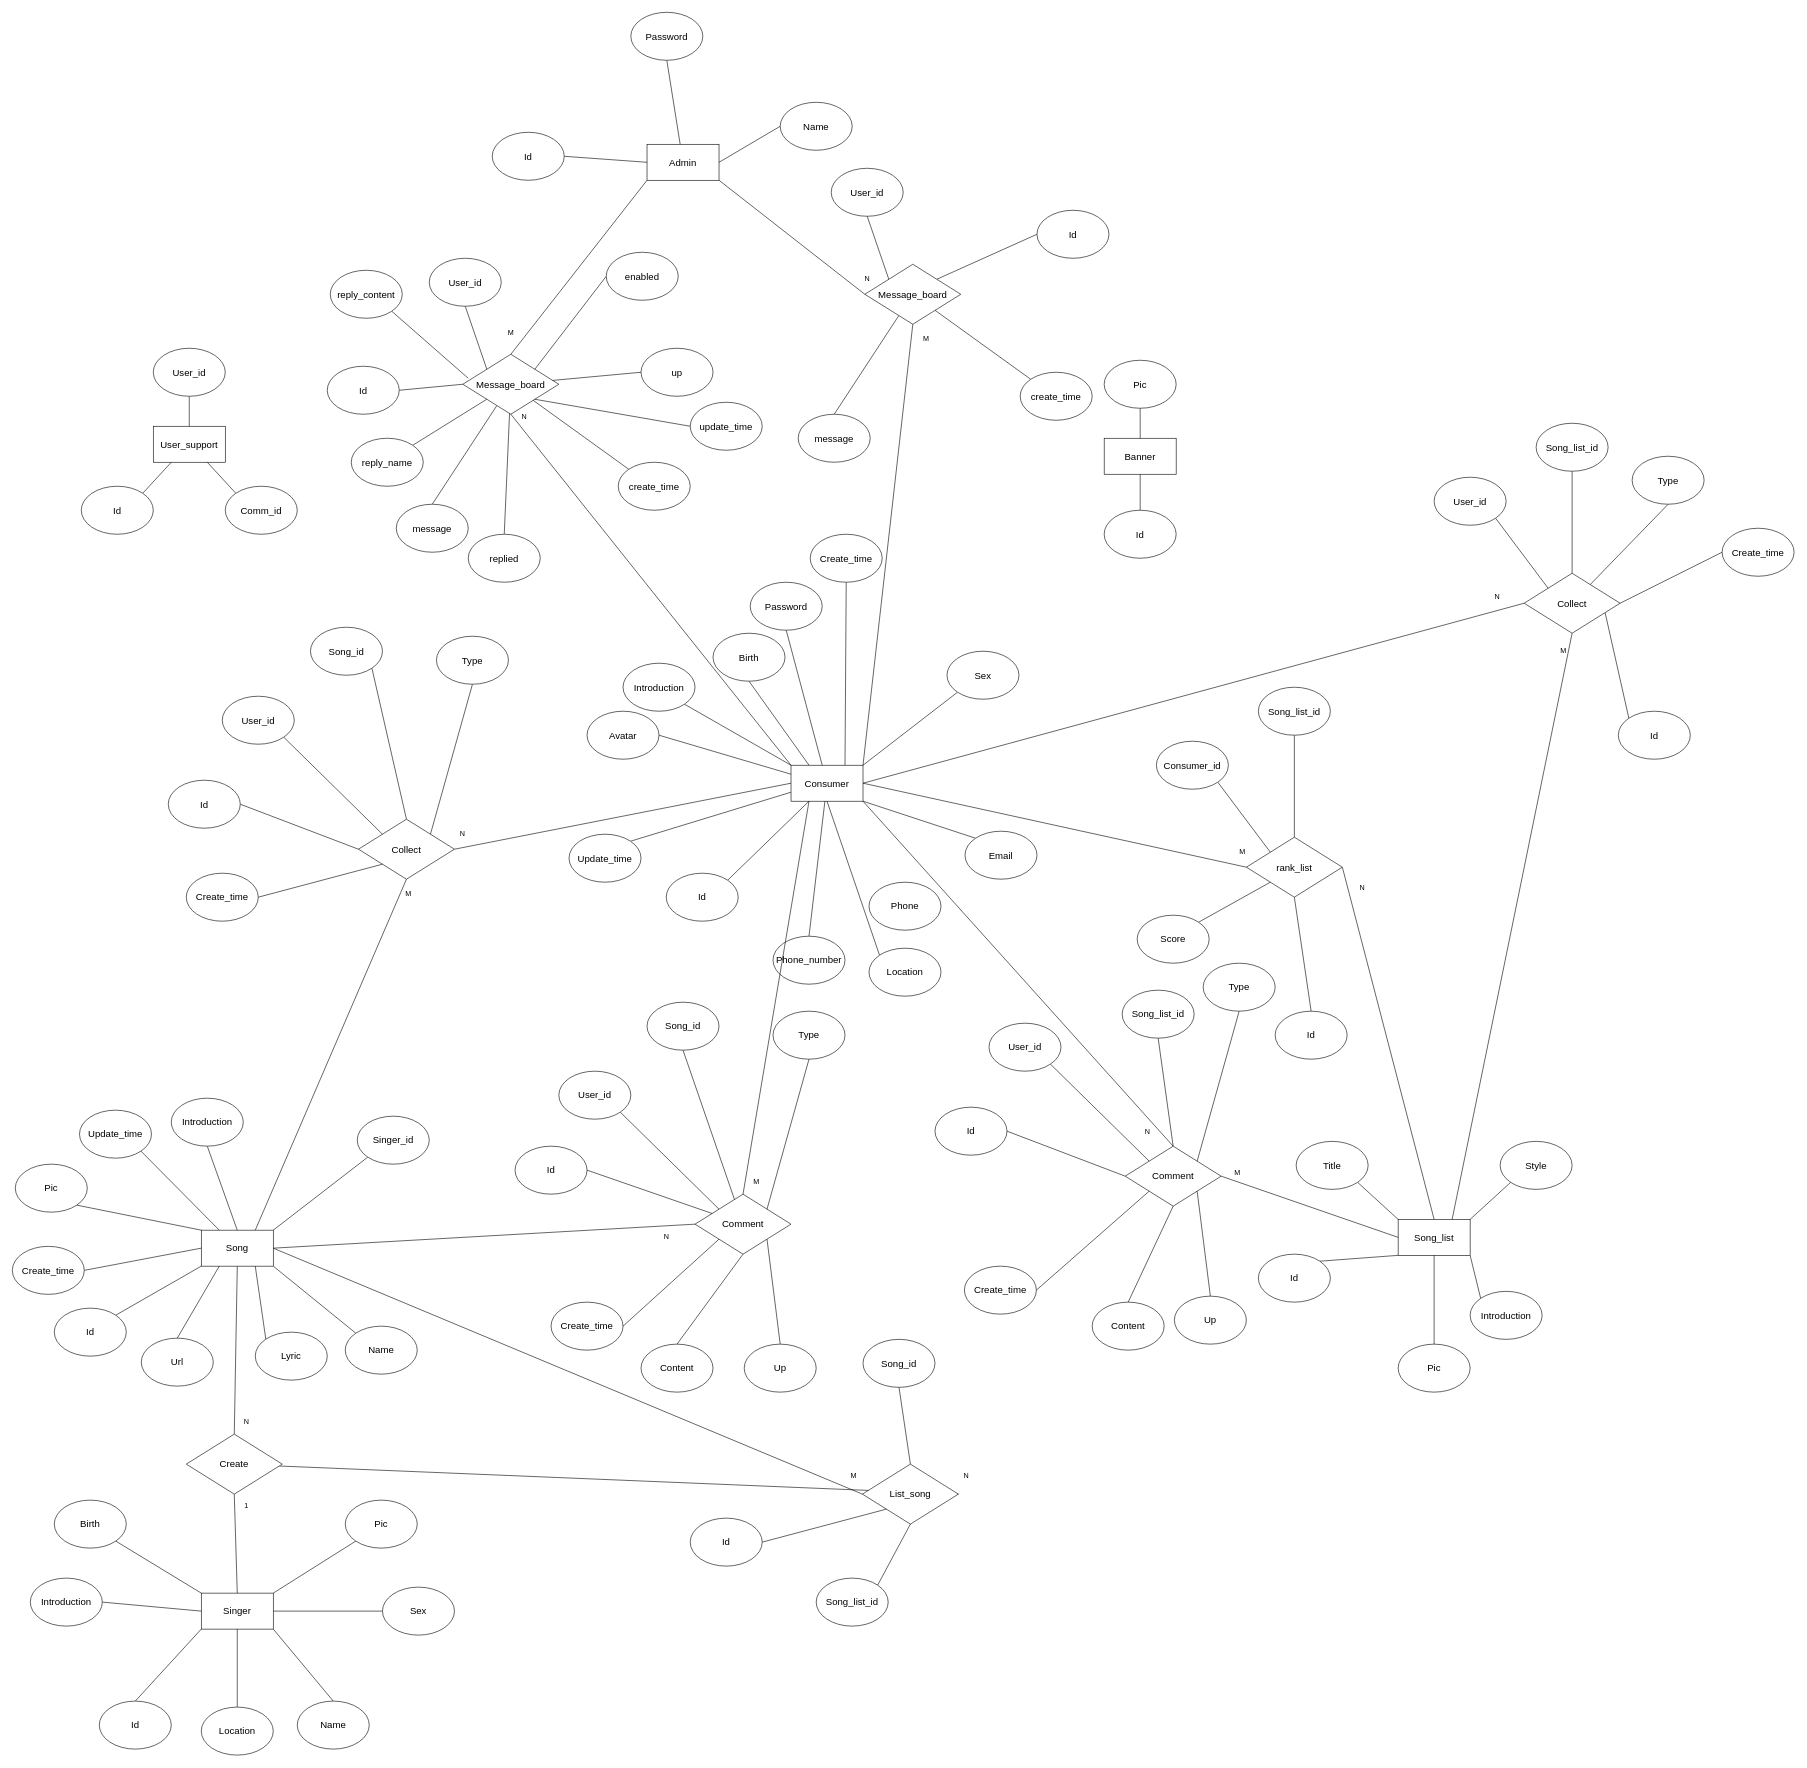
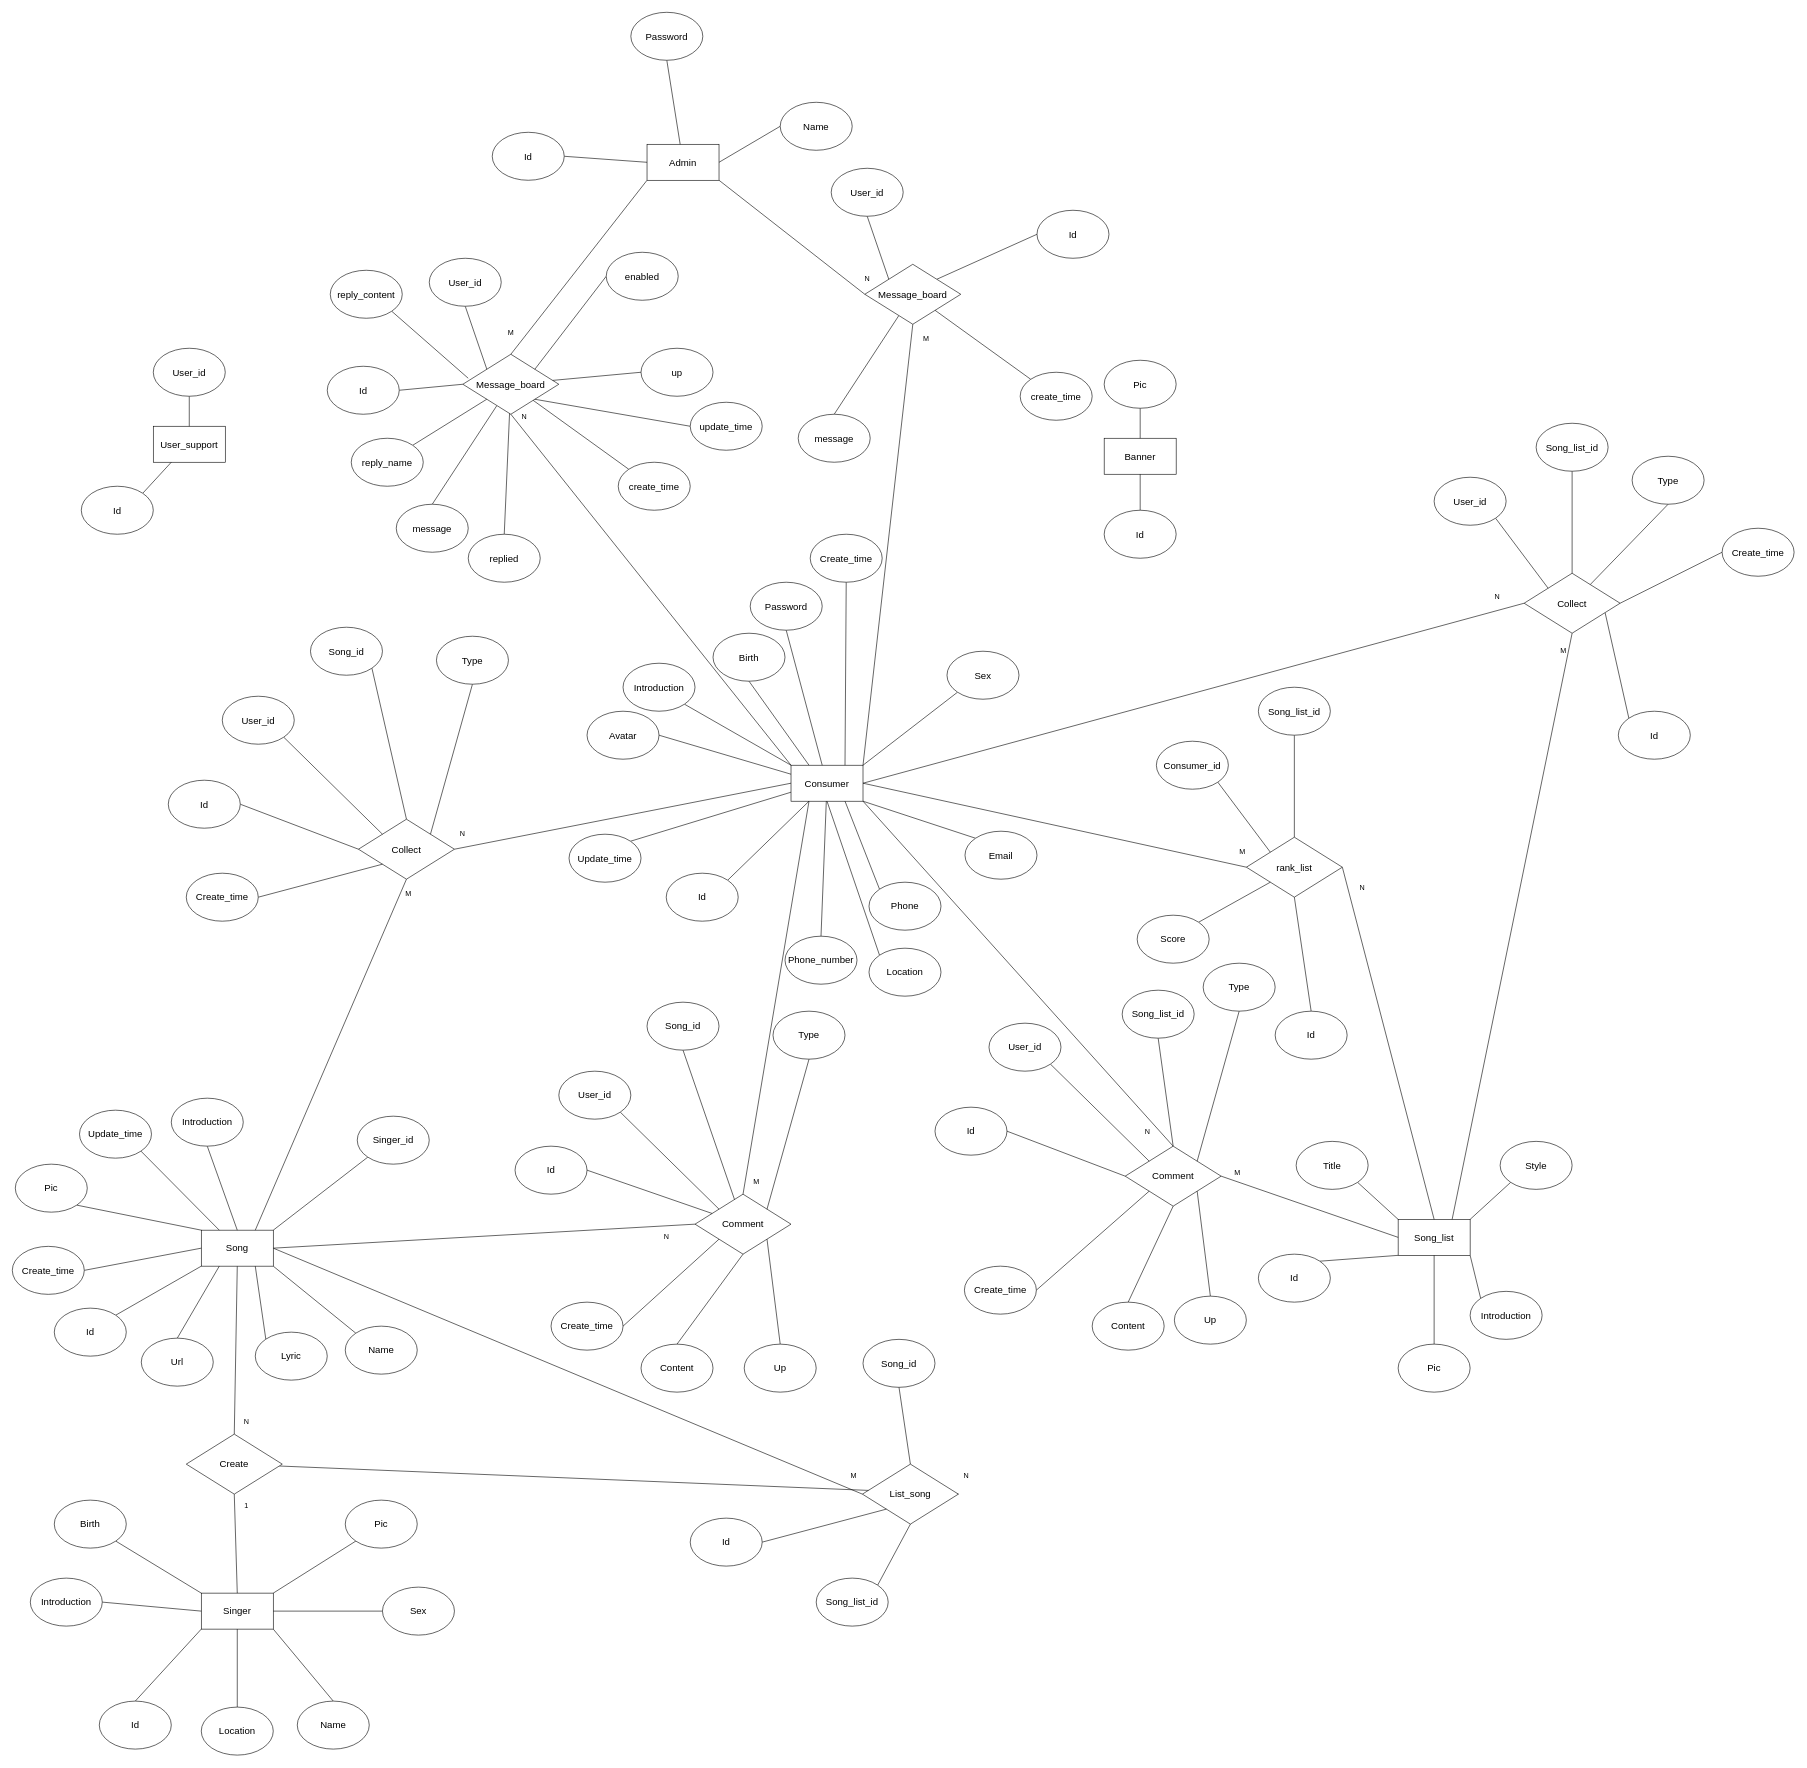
- <mxCell id="173" style="rounded=0;orthogonalLoop=1;jettySize=auto;html=1;exitX=0;exitY=0;exitDx=0;exitDy=0;entryX=0.75;entryY=1;entryDx=0;entryDy=0;fontSize=16;endArrow=none;endFill=0;" parent="1" source="174" target="170" edge="1"><mxGeometry relative="1" as="geometry" /></mxCell>
- <mxCell id="174" value="Comm_id" style="ellipse;whiteSpace=wrap;html=1;fontSize=16;" parent="1" vertex="1"><mxGeometry x="375" y="810" width="120" height="80" as="geometry" /></mxCell>
+ <mxCell id="24" style="rounded=0;orthogonalLoop=1;jettySize=auto;html=1;exitX=0;exitY=0;exitDx=0;exitDy=0;entryX=0.75;entryY=1;entryDx=0;entryDy=0;fontSize=16;endArrow=none;endFill=0;" parent="1" source="25" target="21" edge="1"><mxGeometry relative="1" as="geometry" /></mxCell>
- <mxCell id="35" value="Phone_number" style="ellipse;whiteSpace=wrap;html=1;fontSize=16;" parent="1" vertex="1"><mxGeometry x="1288" y="1560" width="120" height="80" as="geometry" /></mxCell>
+ <mxCell id="35" value="Phone_number" style="ellipse;whiteSpace=wrap;html=1;fontSize=16;" parent="1" vertex="1"><mxGeometry x="1308" y="1560" width="120" height="80" as="geometry" /></mxCell>
